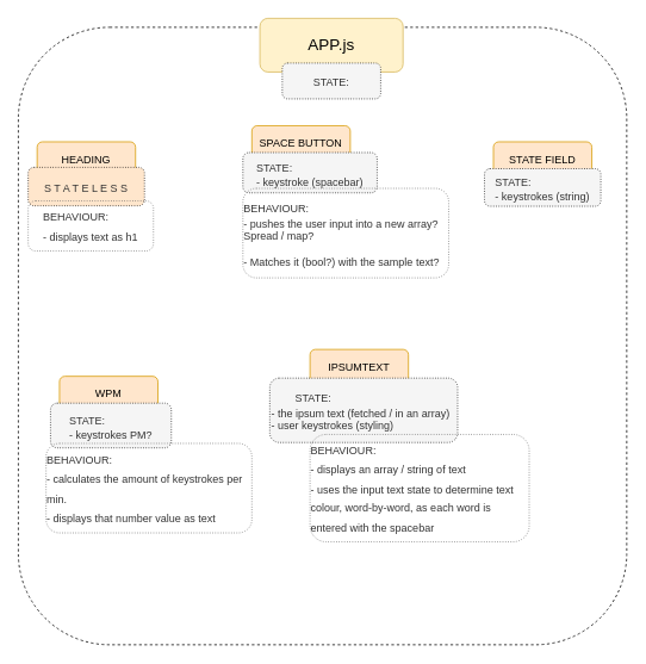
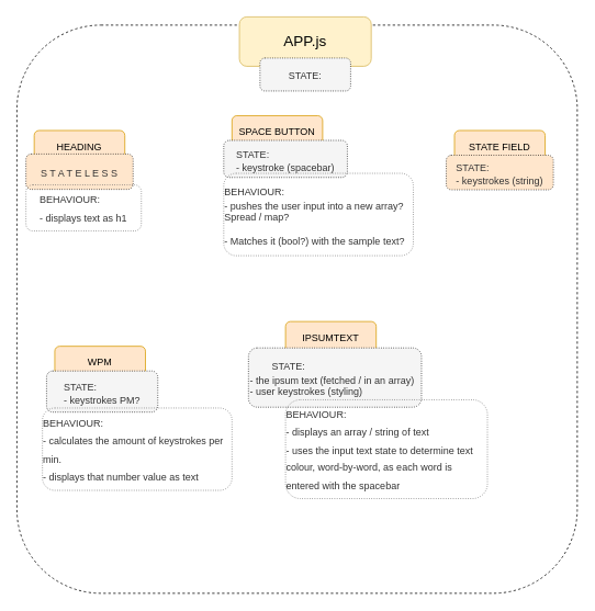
- <mxCell id="9" value="&lt;div style=&quot;text-align: left&quot;&gt;&lt;span style=&quot;font-size: 12px&quot;&gt;STATE:&lt;/span&gt;&lt;/div&gt;&lt;font style=&quot;font-size: 12px&quot;&gt;&lt;div style=&quot;text-align: left&quot;&gt;&lt;span&gt;- keystrokes (string)&lt;/span&gt;&lt;/div&gt;&lt;/font&gt;" style="rounded=1;whiteSpace=wrap;html=1;fontSize=18;fillColor=#f5f5f5;strokeColor=default;fontColor=#333333;dashed=1;dashPattern=1 2;" vertex="1" parent="1"><mxGeometry x="541" y="188" width="130" height="42" as="geometry" /></mxCell>
+ <mxCell id="9" value="&lt;div style=&quot;text-align: left&quot;&gt;&lt;span style=&quot;font-size: 12px&quot;&gt;STATE:&lt;/span&gt;&lt;/div&gt;&lt;font style=&quot;font-size: 12px&quot;&gt;&lt;div style=&quot;text-align: left&quot;&gt;&lt;span&gt;- keystrokes (string)&lt;/span&gt;&lt;/div&gt;&lt;/font&gt;" style="rounded=1;whiteSpace=wrap;html=1;fontSize=18;fillColor=#ffe6cc;strokeColor=default;fontColor=#333333;dashed=1;dashPattern=1 2;" vertex="1" parent="1"><mxGeometry x="541" y="188" width="130" height="42" as="geometry" /></mxCell>
